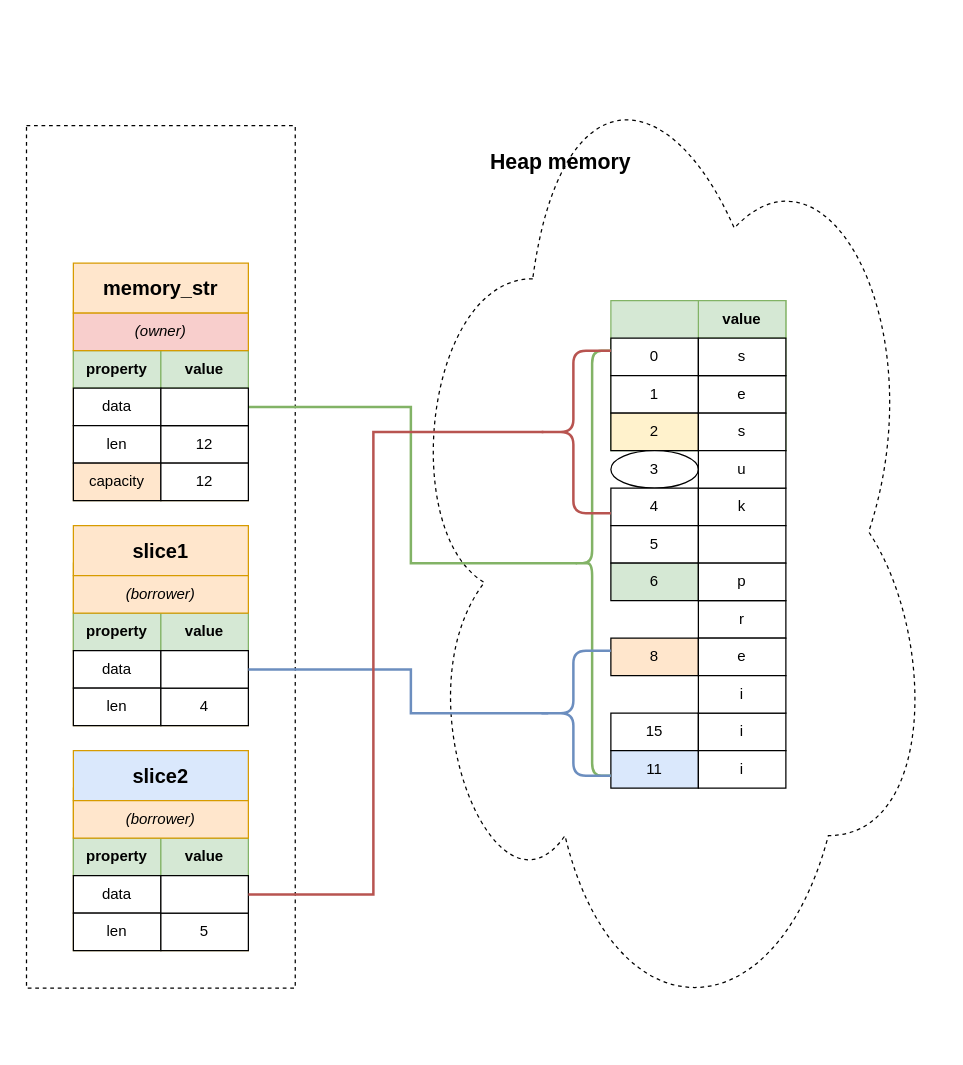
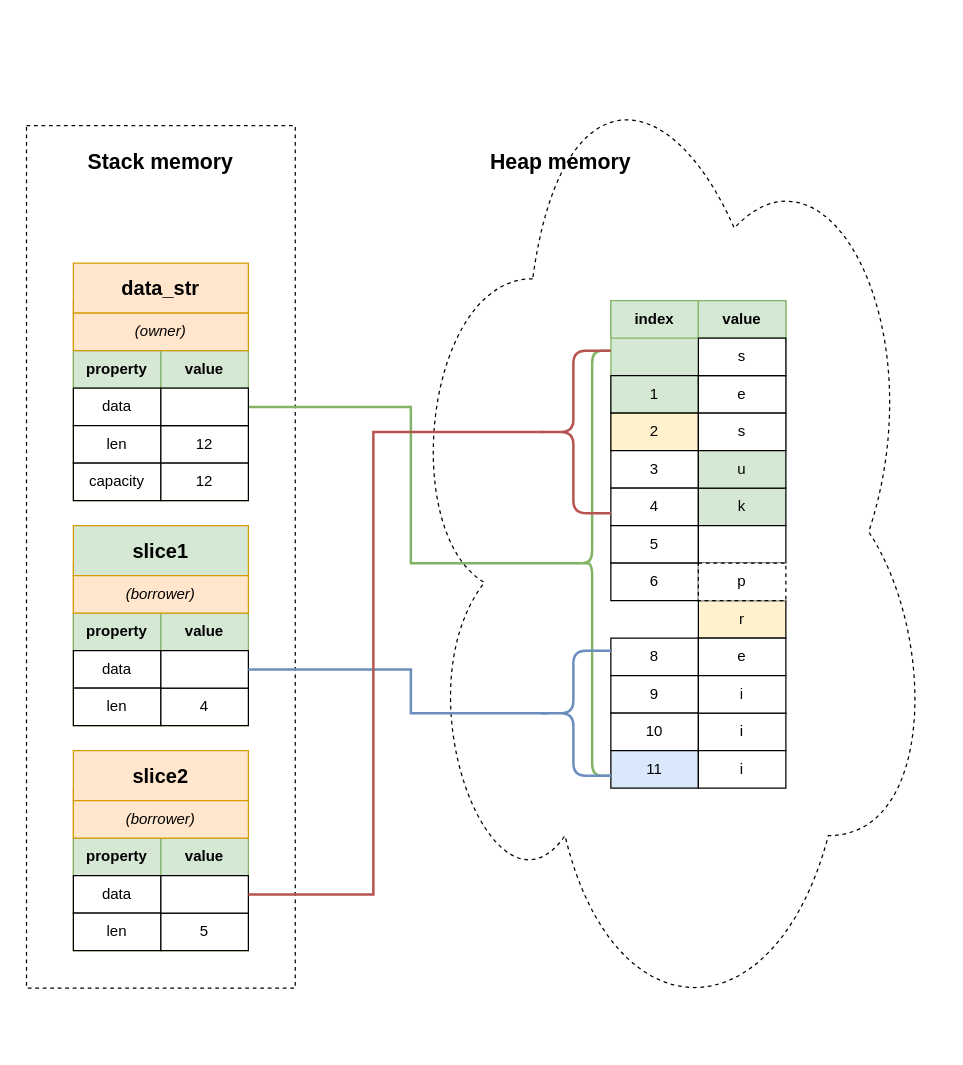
+ <mxCell id="4" value="Stack memory" style="text;html=1;strokeColor=none;fillColor=none;align=center;verticalAlign=middle;whiteSpace=wrap;rounded=0;fontSize=17;fontStyle=1" vertex="1" parent="1"><mxGeometry x="48" y="110" width="160" height="40" as="geometry" /></mxCell>
- <mxCell id="36" value="memory_str" style="rounded=0;whiteSpace=wrap;html=1;fillColor=#ffe6cc;strokeColor=#d79b00;fontStyle=1;fontSize=16;" vertex="1" parent="34"><mxGeometry width="140" height="40" as="geometry" /></mxCell>
+ <mxCell id="36" value="data_str" style="rounded=0;whiteSpace=wrap;html=1;fillColor=#ffe6cc;strokeColor=#d79b00;fontStyle=1;fontSize=16;" vertex="1" parent="34"><mxGeometry width="140" height="40" as="geometry" /></mxCell>
+ <mxCell id="7" value="index" style="rounded=0;whiteSpace=wrap;html=1;fontStyle=1;fillColor=#d5e8d4;strokeColor=#82b366;" vertex="1" parent="5"><mxGeometry width="70" height="30" as="geometry" /></mxCell>
- <mxCell id="45" value="(owner)" style="rounded=0;whiteSpace=wrap;html=1;fillColor=#f8cecc;strokeColor=#d79b00;fontStyle=2;" vertex="1" parent="34"><mxGeometry y="40" width="140" height="30" as="geometry" /></mxCell>
+ <mxCell id="45" value="(owner)" style="rounded=0;whiteSpace=wrap;html=1;fillColor=#ffe6cc;strokeColor=#d79b00;fontStyle=2" vertex="1" parent="34"><mxGeometry y="40" width="140" height="30" as="geometry" /></mxCell>
- <mxCell id="9" value="0" style="rounded=0;whiteSpace=wrap;html=1;" vertex="1" parent="5"><mxGeometry y="30" width="70" height="30" as="geometry" /></mxCell>
- <mxCell id="10" value="1" style="rounded=0;whiteSpace=wrap;html=1;" vertex="1" parent="5"><mxGeometry y="60" width="70" height="30" as="geometry" /></mxCell>
+ <mxCell id="10" value="1" style="rounded=0;whiteSpace=wrap;html=1;fillColor=#d5e8d4;" vertex="1" parent="5"><mxGeometry y="60" width="70" height="30" as="geometry" /></mxCell>
- <mxCell id="15" value="3" style="ellipse;whiteSpace=wrap;html=1;" vertex="1" parent="5"><mxGeometry y="120" width="70" height="30" as="geometry" /></mxCell>
+ <mxCell id="15" value="3" style="rounded=0;whiteSpace=wrap;html=1;" vertex="1" parent="5"><mxGeometry y="120" width="70" height="30" as="geometry" /></mxCell>
- <mxCell id="20" value="u" style="rounded=0;whiteSpace=wrap;html=1;" vertex="1" parent="5"><mxGeometry x="70" y="120" width="70" height="30" as="geometry" /></mxCell>
+ <mxCell id="20" value="u" style="rounded=0;whiteSpace=wrap;html=1;fillColor=#d5e8d4;" vertex="1" parent="5"><mxGeometry x="70" y="120" width="70" height="30" as="geometry" /></mxCell>
- <mxCell id="41" value="capacity" style="rounded=0;whiteSpace=wrap;html=1;fillColor=#ffe6cc;" vertex="1" parent="34"><mxGeometry y="160" width="70" height="30" as="geometry" /></mxCell>
+ <mxCell id="41" value="capacity" style="rounded=0;whiteSpace=wrap;html=1;" vertex="1" parent="34"><mxGeometry y="160" width="70" height="30" as="geometry" /></mxCell>
- <mxCell id="18" value="k" style="rounded=0;whiteSpace=wrap;html=1;" vertex="1" parent="5"><mxGeometry x="70" y="150" width="70" height="30" as="geometry" /></mxCell>
+ <mxCell id="18" value="k" style="rounded=0;whiteSpace=wrap;html=1;fillColor=#d5e8d4;" vertex="1" parent="5"><mxGeometry x="70" y="150" width="70" height="30" as="geometry" /></mxCell>
- <mxCell id="48" value="slice1" style="rounded=0;whiteSpace=wrap;html=1;fillColor=#ffe6cc;strokeColor=#d79b00;fontStyle=1;fontSize=16;" vertex="1" parent="46"><mxGeometry width="140" height="40" as="geometry" /></mxCell>
+ <mxCell id="48" value="slice1" style="rounded=0;whiteSpace=wrap;html=1;fillColor=#d5e8d4;strokeColor=#d79b00;fontStyle=1;fontSize=16;" vertex="1" parent="46"><mxGeometry width="140" height="40" as="geometry" /></mxCell>
- <mxCell id="21" value="6" style="rounded=0;whiteSpace=wrap;html=1;fillColor=#d5e8d4;" vertex="1" parent="5"><mxGeometry y="210" width="70" height="30" as="geometry" /></mxCell>
+ <mxCell id="21" value="6" style="rounded=0;whiteSpace=wrap;html=1;" vertex="1" parent="5"><mxGeometry y="210" width="70" height="30" as="geometry" /></mxCell>
- <mxCell id="25" value="p" style="rounded=0;whiteSpace=wrap;html=1;" vertex="1" parent="5"><mxGeometry x="70" y="210" width="70" height="30" as="geometry" /></mxCell>
+ <mxCell id="25" value="p" style="rounded=0;whiteSpace=wrap;html=1;dashed=1;" vertex="1" parent="5"><mxGeometry x="70" y="210" width="70" height="30" as="geometry" /></mxCell>
- <mxCell id="23" value="r" style="rounded=0;whiteSpace=wrap;html=1;" vertex="1" parent="5"><mxGeometry x="70" y="240" width="70" height="30" as="geometry" /></mxCell>
+ <mxCell id="23" value="r" style="rounded=0;whiteSpace=wrap;html=1;fillColor=#fff2cc;" vertex="1" parent="5"><mxGeometry x="70" y="240" width="70" height="30" as="geometry" /></mxCell>
- <mxCell id="22" value="8" style="rounded=0;whiteSpace=wrap;html=1;fillColor=#ffe6cc;" vertex="1" parent="5"><mxGeometry y="270" width="70" height="30" as="geometry" /></mxCell>
+ <mxCell id="22" value="8" style="rounded=0;whiteSpace=wrap;html=1;" vertex="1" parent="5"><mxGeometry y="270" width="70" height="30" as="geometry" /></mxCell>
+ <mxCell id="26" value="9" style="rounded=0;whiteSpace=wrap;html=1;" vertex="1" parent="5"><mxGeometry y="300" width="70" height="30" as="geometry" /></mxCell>
- <mxCell id="27" value="15" style="rounded=0;whiteSpace=wrap;html=1;" vertex="1" parent="5"><mxGeometry y="330" width="70" height="30" as="geometry" /></mxCell>
+ <mxCell id="27" value="10" style="rounded=0;whiteSpace=wrap;html=1;" vertex="1" parent="5"><mxGeometry y="330" width="70" height="30" as="geometry" /></mxCell>
- <mxCell id="58" value="slice2" style="rounded=0;whiteSpace=wrap;html=1;fillColor=#dae8fc;strokeColor=#d79b00;fontStyle=1;fontSize=16;" vertex="1" parent="56"><mxGeometry width="140" height="40" as="geometry" /></mxCell>
+ <mxCell id="58" value="slice2" style="rounded=0;whiteSpace=wrap;html=1;fillColor=#ffe6cc;strokeColor=#d79b00;fontStyle=1;fontSize=16;" vertex="1" parent="56"><mxGeometry width="140" height="40" as="geometry" /></mxCell>
